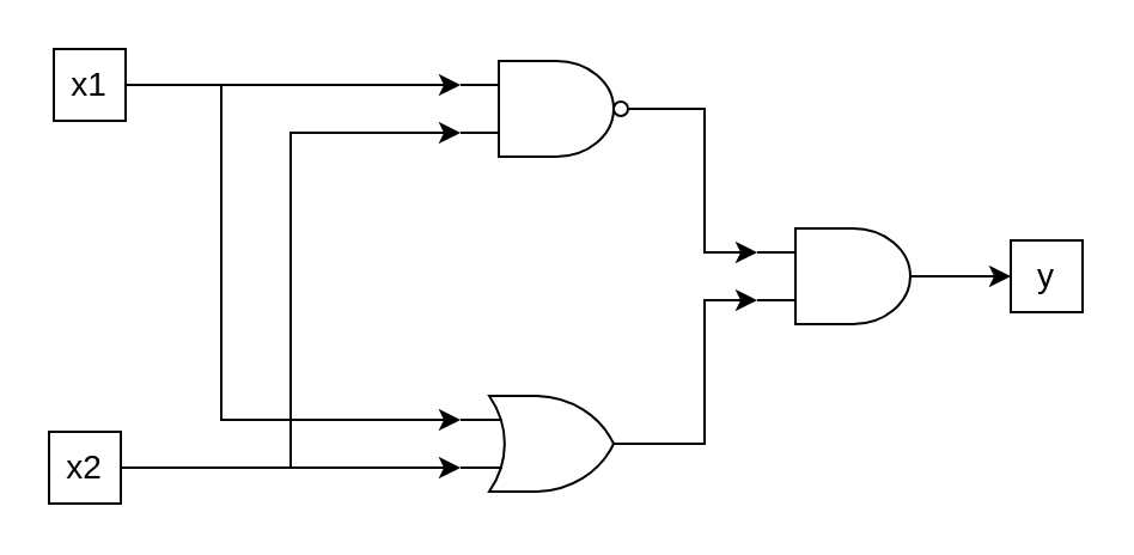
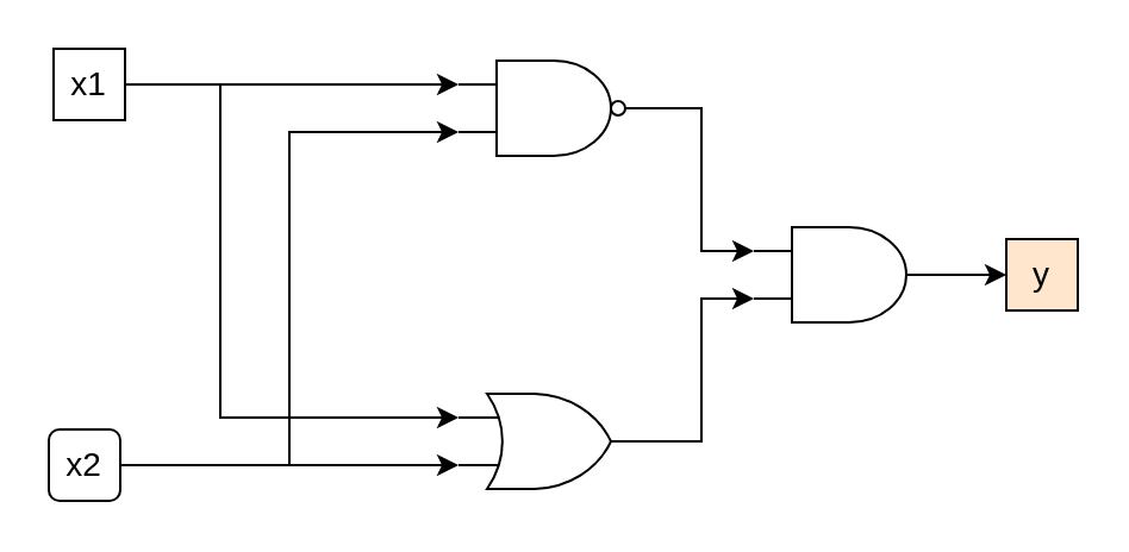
- <mxCell id="14" value="&lt;span style=&quot;font-size: 14px;&quot;&gt;y&lt;/span&gt;" style="rounded=0;whiteSpace=wrap;html=1;" vertex="1" parent="1"><mxGeometry x="422" y="100" width="30" height="30" as="geometry" /></mxCell>
+ <mxCell id="14" value="&lt;span style=&quot;font-size: 14px;&quot;&gt;y&lt;/span&gt;" style="rounded=0;whiteSpace=wrap;html=1;fillColor=#ffe6cc;" vertex="1" parent="1"><mxGeometry x="422" y="100" width="30" height="30" as="geometry" /></mxCell>
- <mxCell id="13" value="&lt;font style=&quot;font-size: 14px;&quot;&gt;x2&lt;/font&gt;" style="rounded=0;whiteSpace=wrap;html=1;" vertex="1" parent="1"><mxGeometry x="20" y="180" width="30" height="30" as="geometry" /></mxCell>
+ <mxCell id="13" value="&lt;font style=&quot;font-size: 14px;&quot;&gt;x2&lt;/font&gt;" style="whiteSpace=wrap;html=1;rounded=1;" vertex="1" parent="1"><mxGeometry x="20" y="180" width="30" height="30" as="geometry" /></mxCell>
